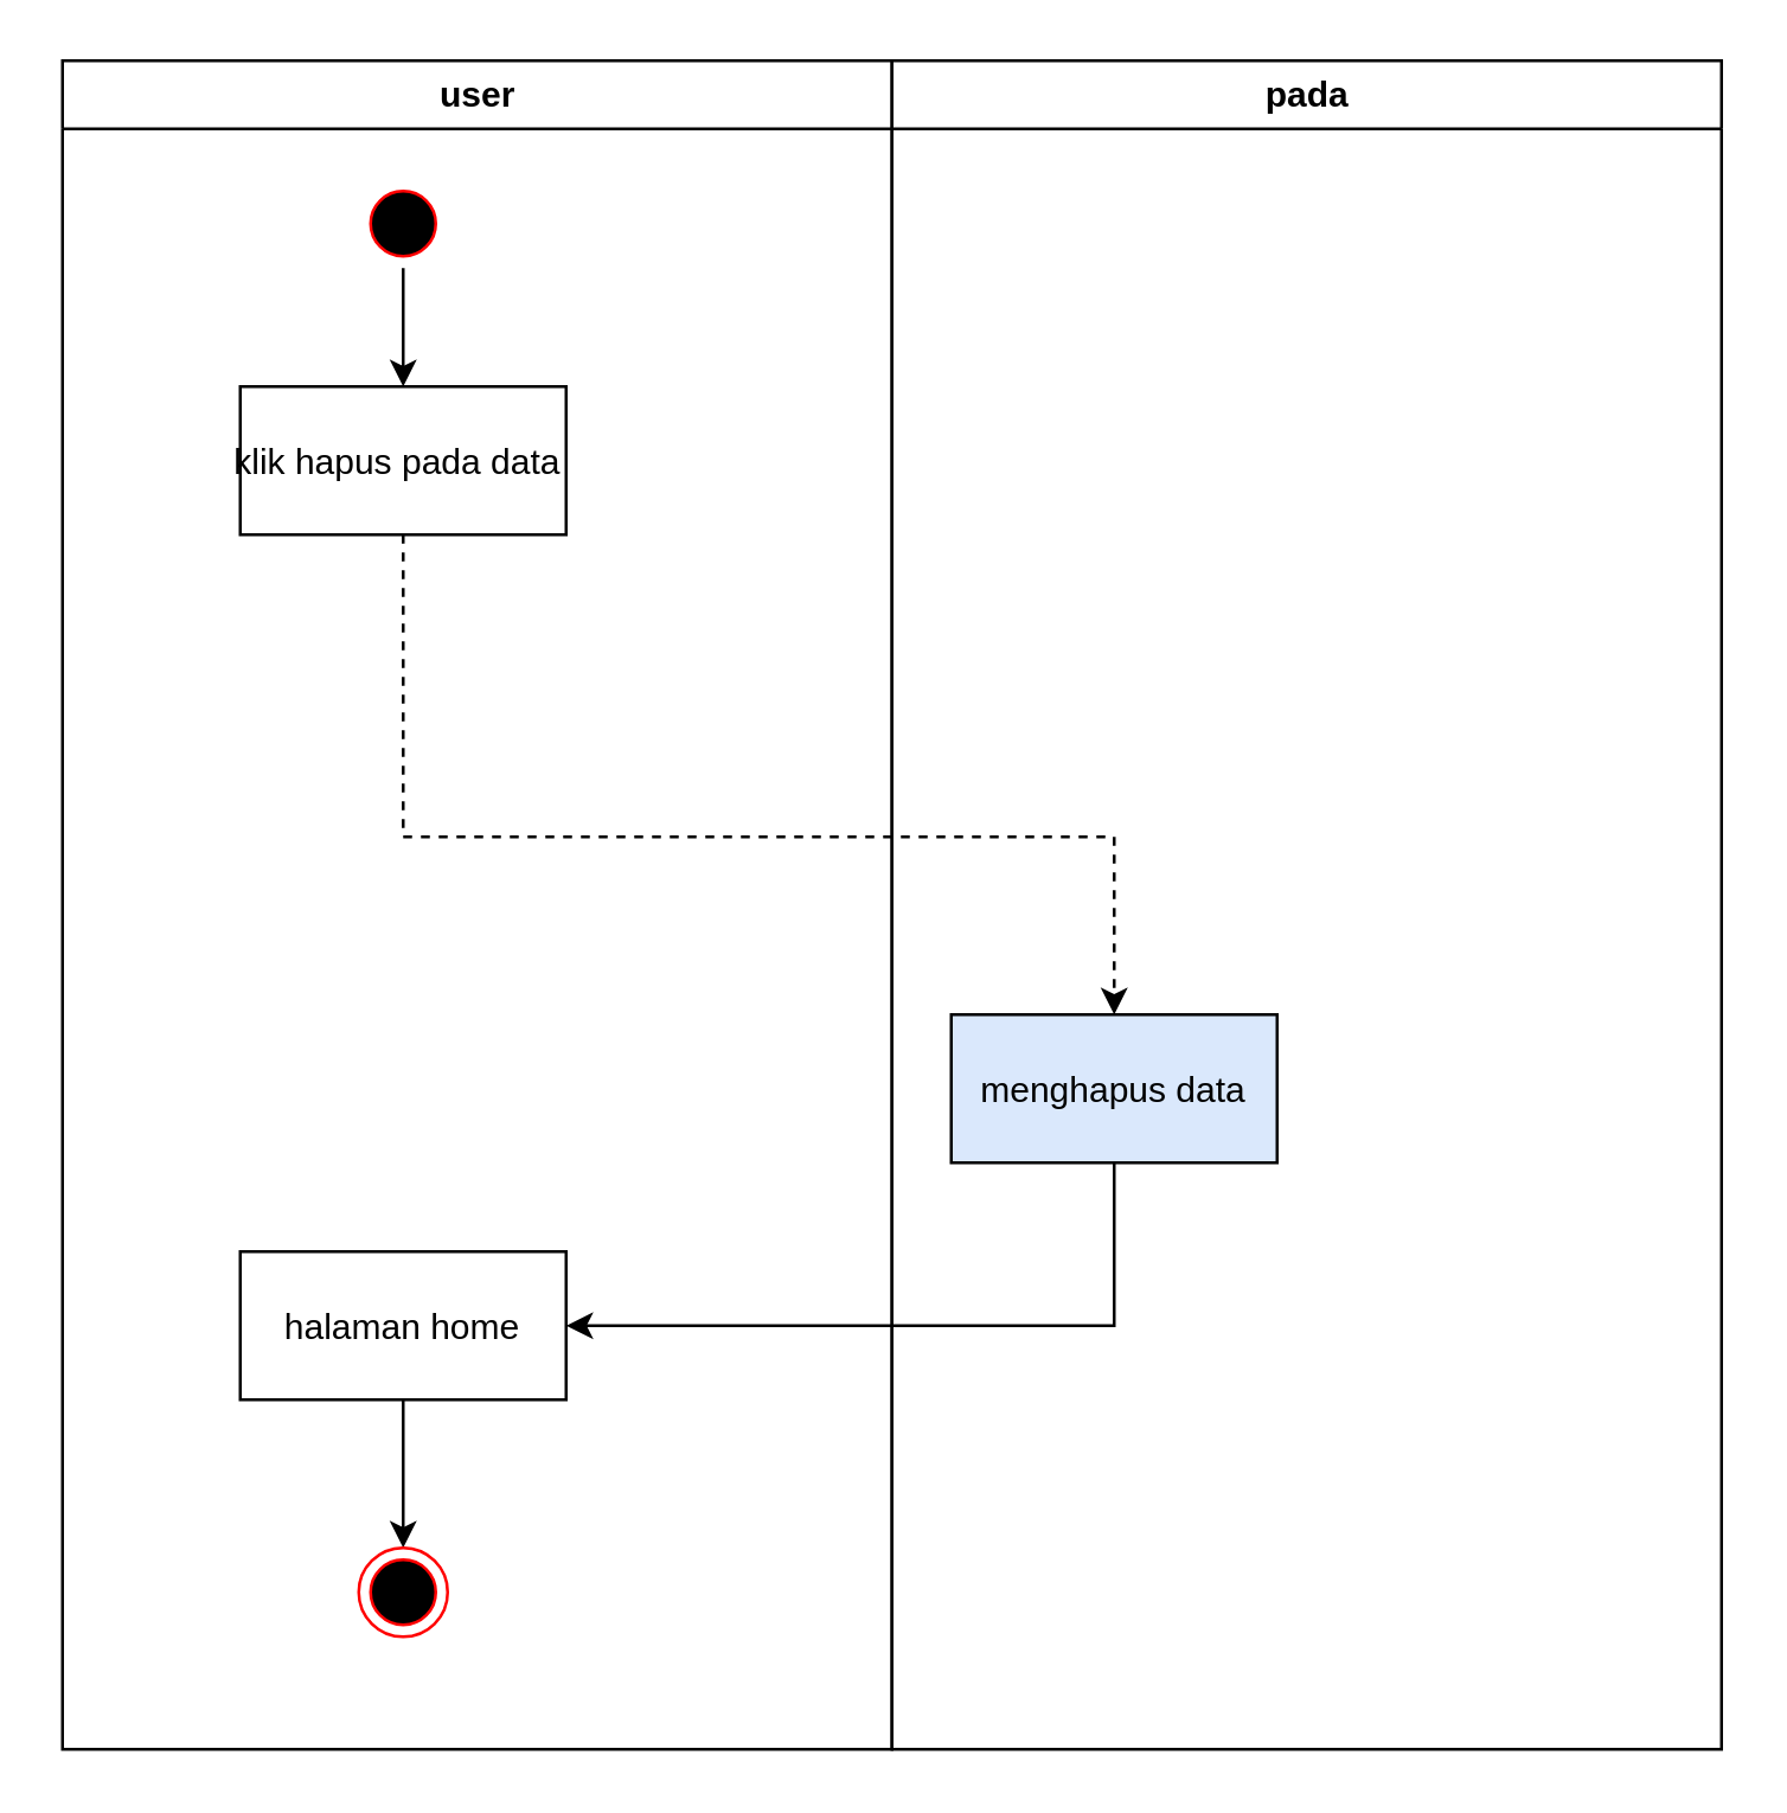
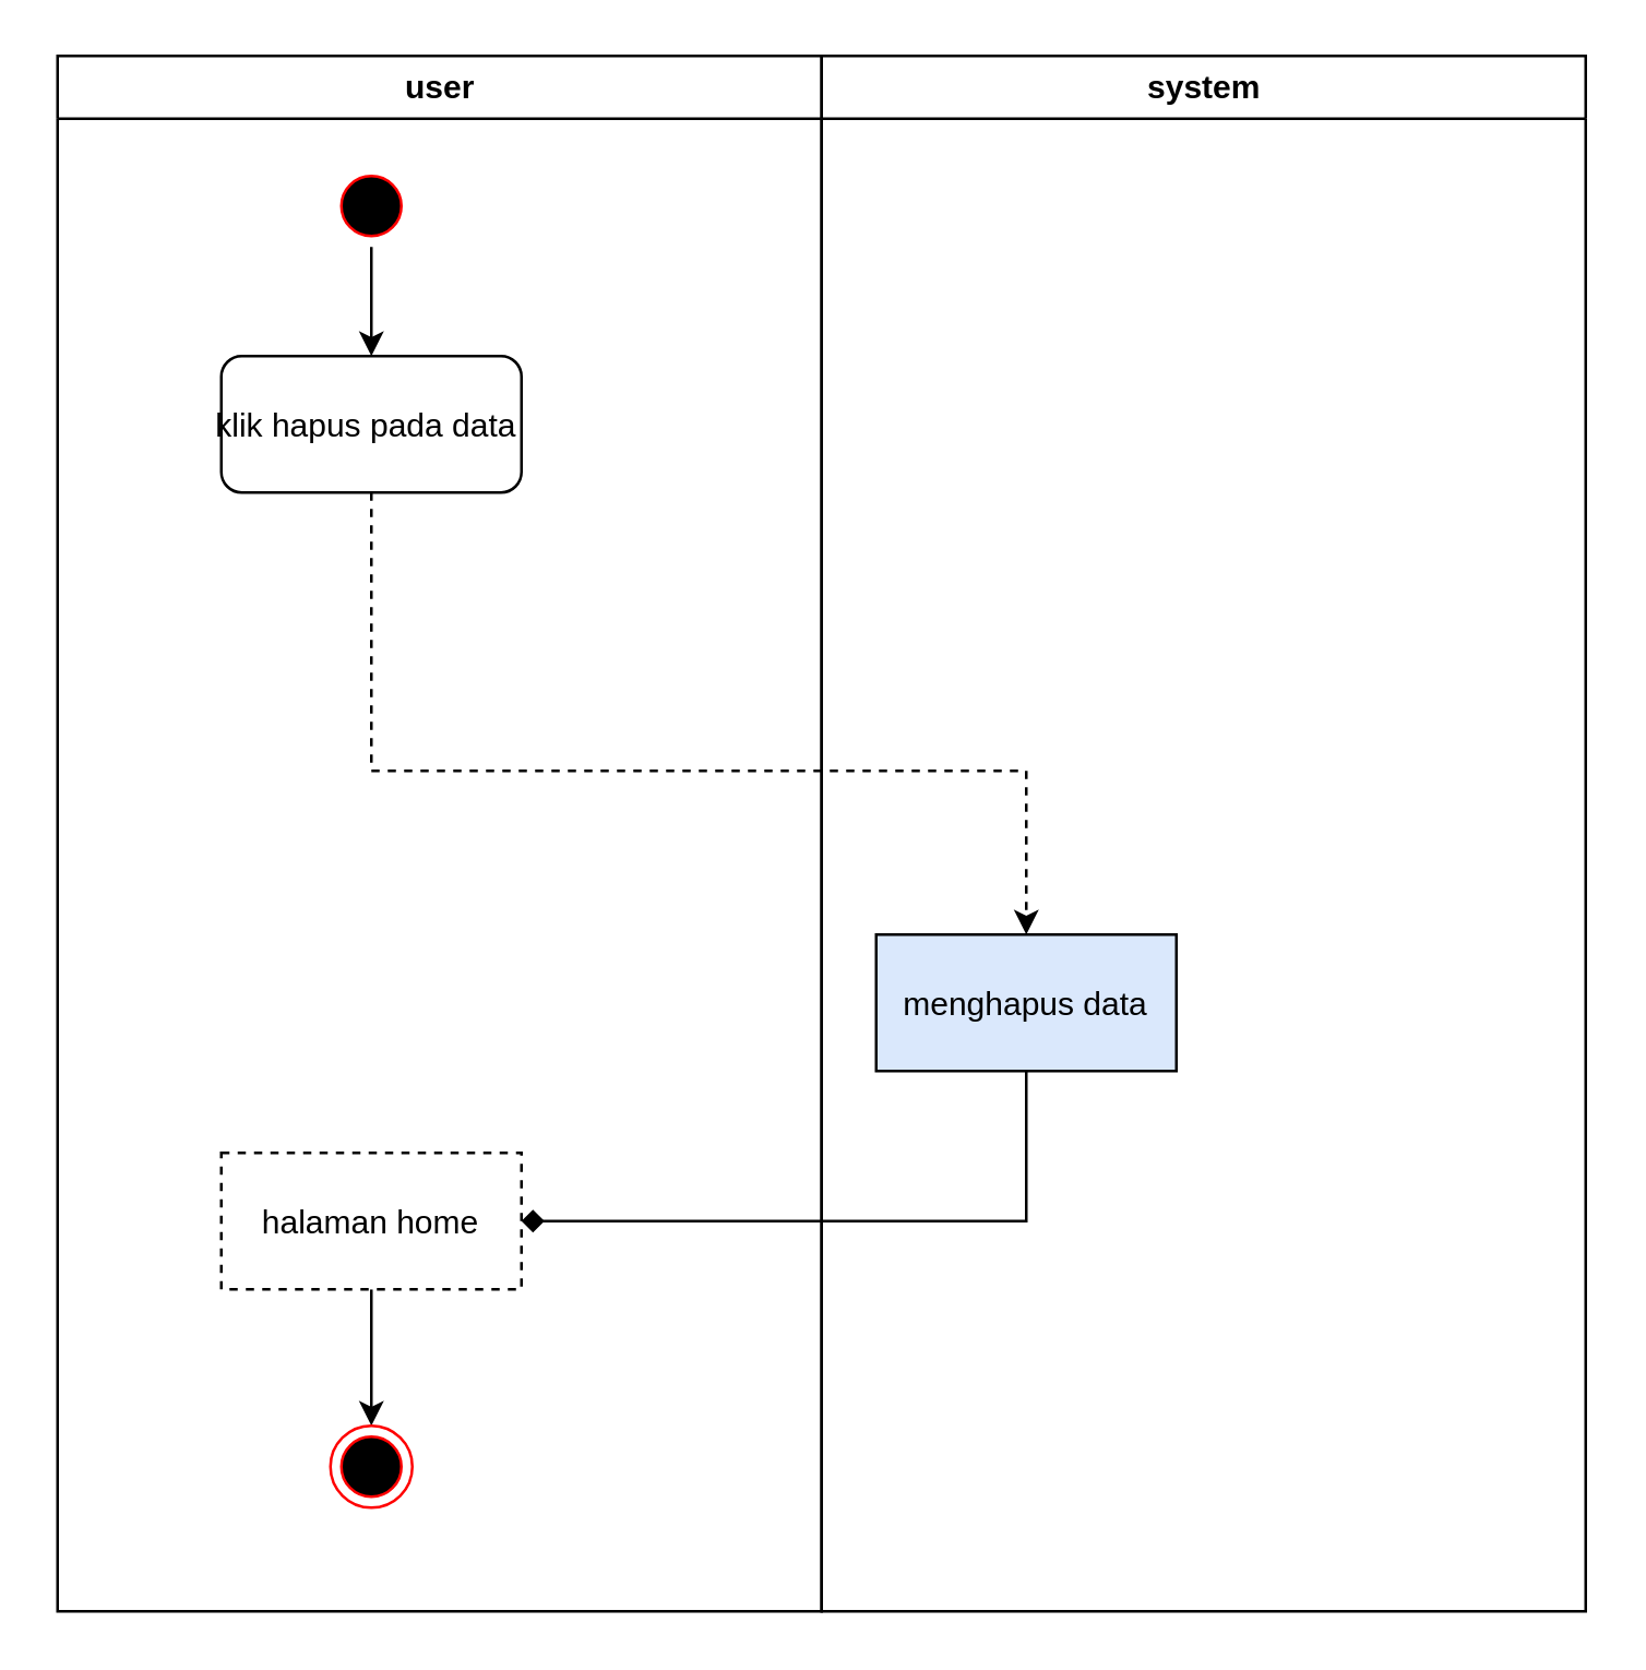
- <mxCell id="9" value="pada" style="swimlane;whiteSpace=wrap;startSize=23;" parent="1" vertex="1"><mxGeometry x="300.5" y="20" width="280" height="570" as="geometry" /></mxCell>
+ <mxCell id="9" value="system" style="swimlane;whiteSpace=wrap;startSize=23;" parent="1" vertex="1"><mxGeometry x="300.5" y="20" width="280" height="570" as="geometry" /></mxCell>
- <mxCell id="5" value="klik hapus pada data " style="" parent="2" vertex="1"><mxGeometry x="60" y="110" width="110" height="50" as="geometry" /></mxCell>
+ <mxCell id="5" value="klik hapus pada data " style="rounded=1;" parent="2" vertex="1"><mxGeometry x="60" y="110" width="110" height="50" as="geometry" /></mxCell>
- <mxCell id="7" value="halaman home" style="" parent="2" vertex="1"><mxGeometry x="60" y="402" width="110" height="50" as="geometry" /></mxCell>
+ <mxCell id="7" value="halaman home" style="dashed=1;" parent="2" vertex="1"><mxGeometry x="60" y="402" width="110" height="50" as="geometry" /></mxCell>
- <mxCell id="11" style="edgeStyle=orthogonalEdgeStyle;rounded=0;orthogonalLoop=1;jettySize=auto;html=1;" edge="1" parent="1" source="10" target="7"><mxGeometry relative="1" as="geometry"><mxPoint x="376" y="342" as="targetPoint" /><Array as="points"><mxPoint x="375" y="447" /></Array></mxGeometry></mxCell>
+ <mxCell id="11" style="edgeStyle=orthogonalEdgeStyle;rounded=0;orthogonalLoop=1;jettySize=auto;html=1;endArrow=diamond;" edge="1" parent="1" source="10" target="7"><mxGeometry relative="1" as="geometry"><mxPoint x="376" y="342" as="targetPoint" /><Array as="points"><mxPoint x="375" y="447" /></Array></mxGeometry></mxCell>
